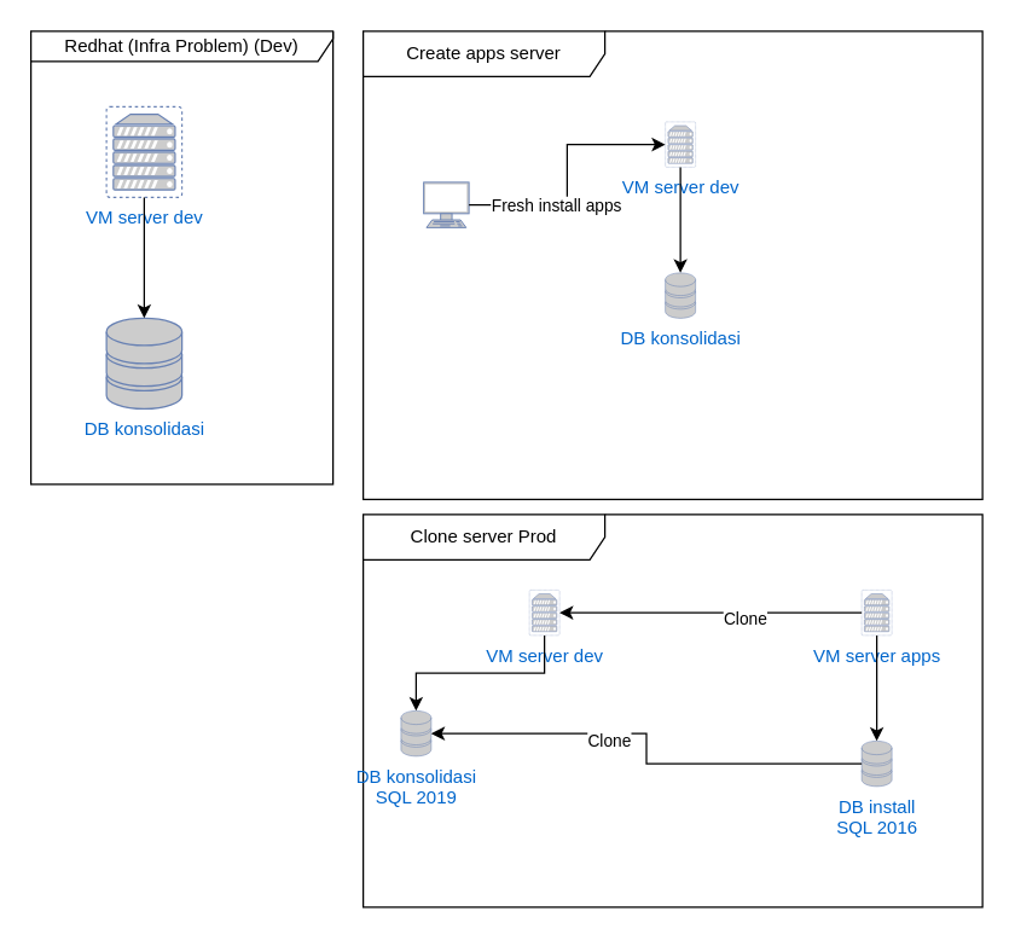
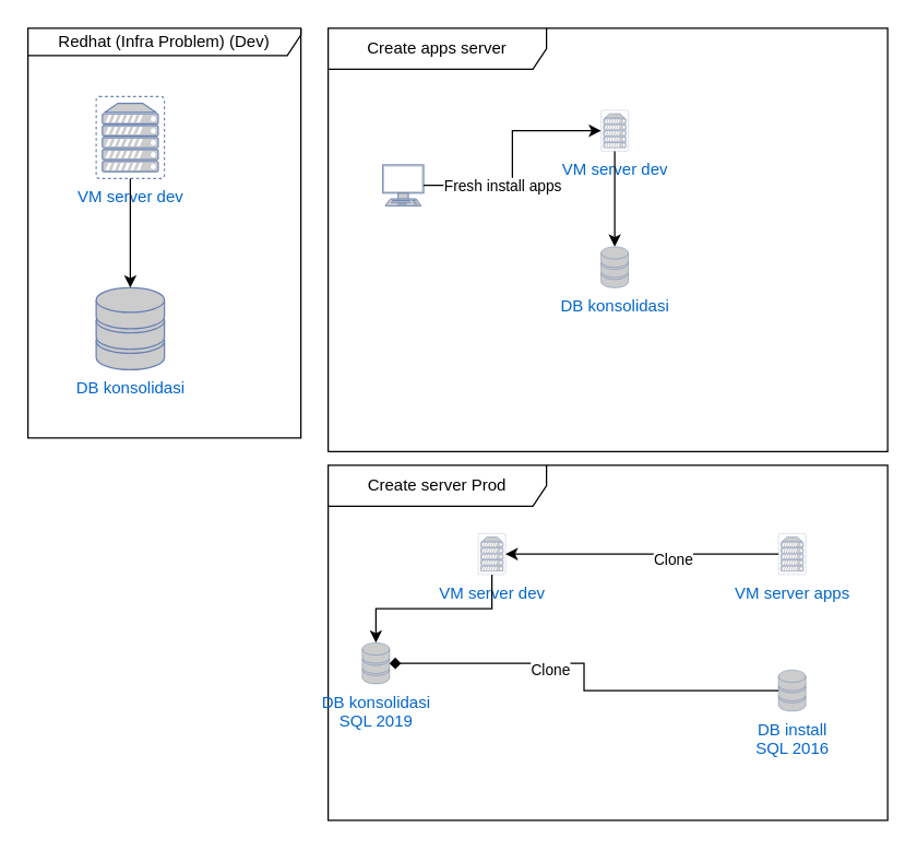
- <mxCell id="13" value="Clone server Prod" style="shape=umlFrame;whiteSpace=wrap;html=1;pointerEvents=0;recursiveResize=0;container=1;collapsible=0;width=160;" vertex="1" parent="1"><mxGeometry x="240" y="340" width="410" height="260" as="geometry" /></mxCell>
+ <mxCell id="13" value="Create server Prod" style="shape=umlFrame;whiteSpace=wrap;html=1;pointerEvents=0;recursiveResize=0;container=1;collapsible=0;width=160;" vertex="1" parent="1"><mxGeometry x="240" y="340" width="410" height="260" as="geometry" /></mxCell>
- <mxCell id="16" style="edgeStyle=orthogonalEdgeStyle;rounded=0;orthogonalLoop=1;jettySize=auto;html=1;exitX=0.5;exitY=1;exitDx=0;exitDy=0;exitPerimeter=0;entryX=0.5;entryY=0;entryDx=0;entryDy=0;entryPerimeter=0;" edge="1" parent="13" source="14" target="15"><mxGeometry relative="1" as="geometry" /></mxCell>
- <mxCell id="22" style="edgeStyle=orthogonalEdgeStyle;rounded=0;orthogonalLoop=1;jettySize=auto;html=1;exitX=0;exitY=0.5;exitDx=0;exitDy=0;exitPerimeter=0;entryX=1;entryY=0.5;entryDx=0;entryDy=0;entryPerimeter=0;" edge="1" parent="13" source="15" target="18"><mxGeometry relative="1" as="geometry" /></mxCell>
+ <mxCell id="22" style="edgeStyle=orthogonalEdgeStyle;rounded=0;orthogonalLoop=1;jettySize=auto;html=1;exitX=0;exitY=0.5;exitDx=0;exitDy=0;exitPerimeter=0;entryX=1;entryY=0.5;entryDx=0;entryDy=0;entryPerimeter=0;endArrow=diamond;" edge="1" parent="13" source="15" target="18"><mxGeometry relative="1" as="geometry" /></mxCell>
